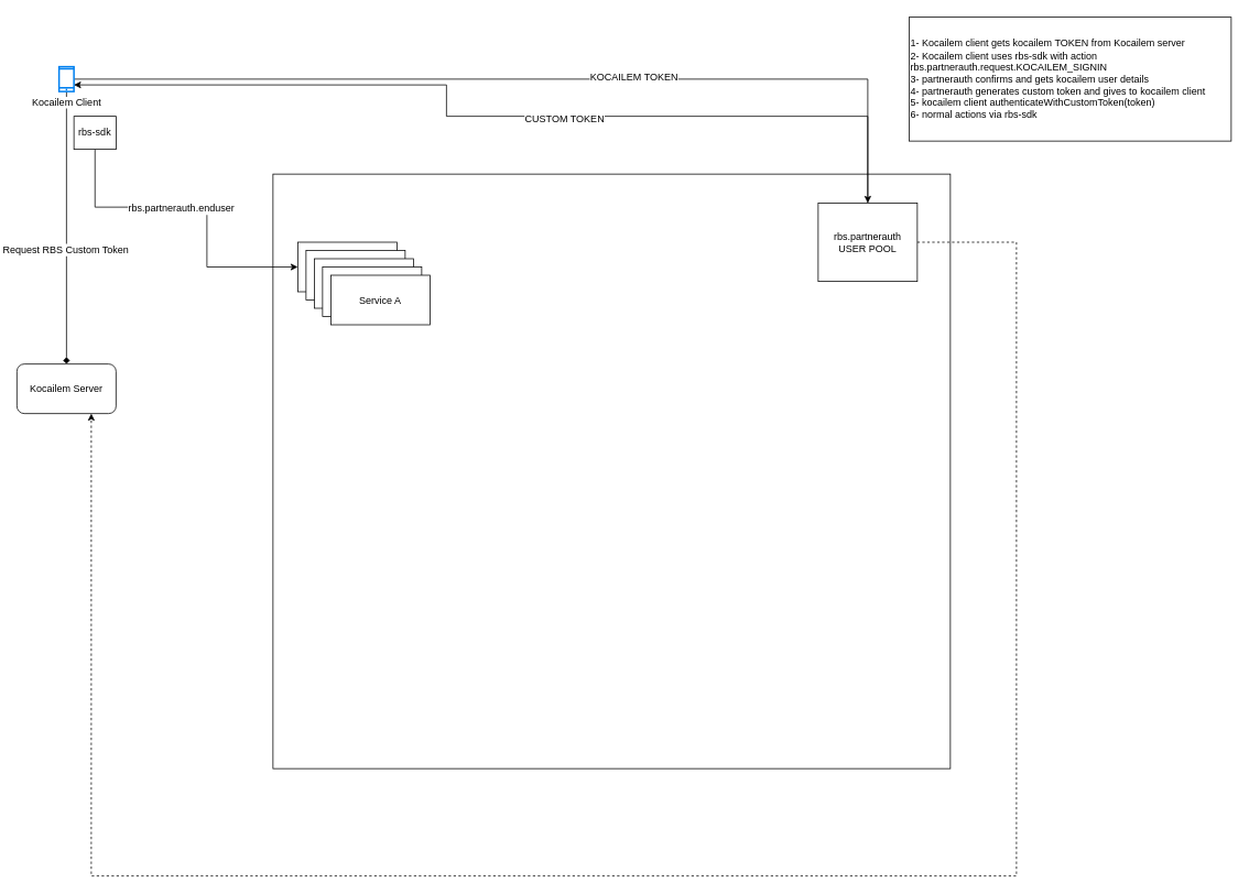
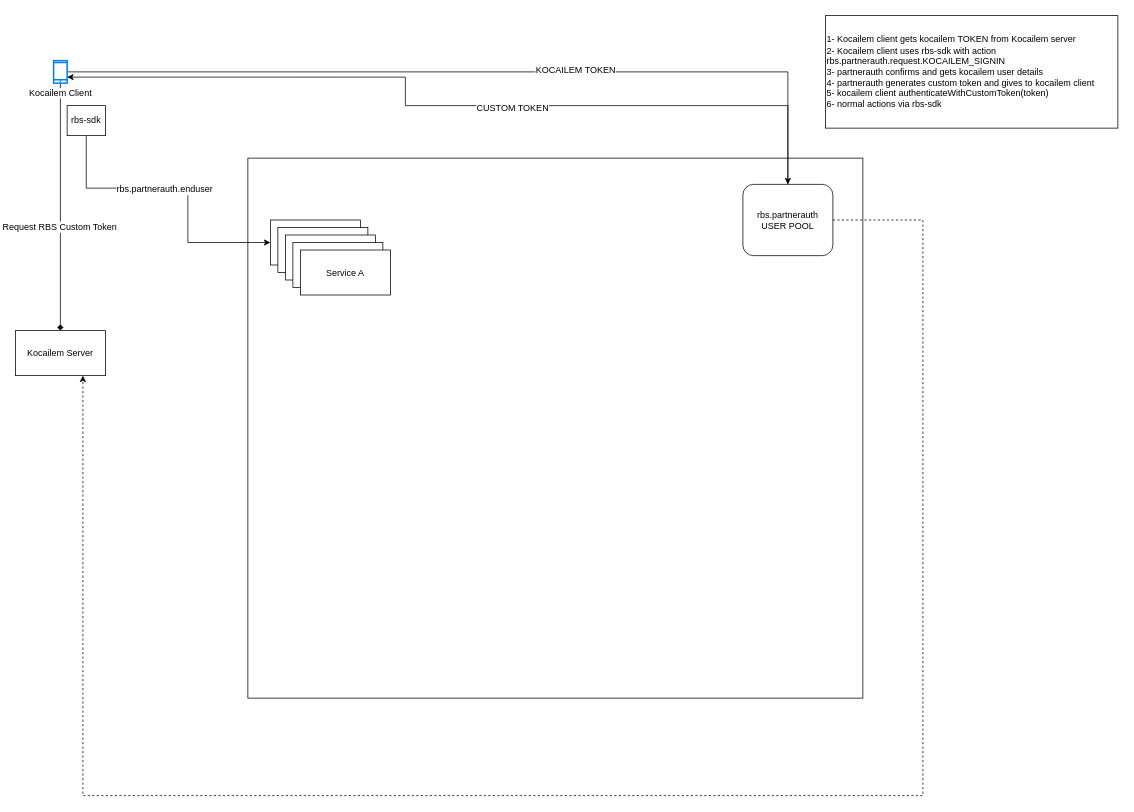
- <mxCell id="15" value="rbs.partnerauth&lt;br&gt;USER POOL" style="rounded=0;whiteSpace=wrap;html=1;" parent="1" vertex="1"><mxGeometry x="990" y="245" width="120" height="95" as="geometry" /></mxCell>
+ <mxCell id="15" value="rbs.partnerauth&lt;br&gt;USER POOL" style="whiteSpace=wrap;html=1;rounded=1;" parent="1" vertex="1"><mxGeometry x="990" y="245" width="120" height="95" as="geometry" /></mxCell>
- <mxCell id="3" value="Kocailem Server" style="whiteSpace=wrap;html=1;rounded=1;" parent="1" vertex="1"><mxGeometry x="20" y="440" width="120" height="60" as="geometry" /></mxCell>
+ <mxCell id="3" value="Kocailem Server" style="rounded=0;whiteSpace=wrap;html=1;" parent="1" vertex="1"><mxGeometry x="20" y="440" width="120" height="60" as="geometry" /></mxCell>
